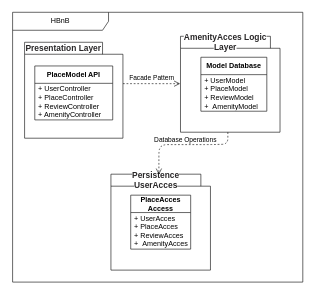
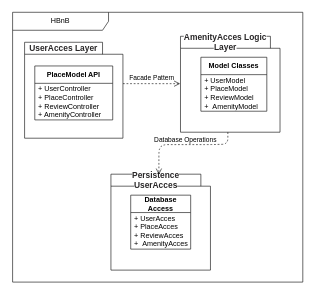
- <mxCell id="7" value="&lt;strong style=&quot;box-sizing: border-box; color: rgb(41, 39, 40); font-family: aktiv-grotesk, sans-serif; font-size: 14px; text-align: left; background-color: rgb(255, 255, 255);&quot;&gt;Presentation Layer&lt;/strong&gt;" style="shape=folder;fontStyle=1;tabWidth=130;tabHeight=20;tabPosition=left;html=1;boundedLbl=1;labelInHeader=1;container=1;collapsible=0;whiteSpace=wrap;" vertex="1" parent="2"><mxGeometry x="20" y="50" width="164" height="160" as="geometry" /></mxCell>
+ <mxCell id="7" value="&lt;strong style=&quot;box-sizing: border-box; color: rgb(41, 39, 40); font-family: aktiv-grotesk, sans-serif; font-size: 14px; text-align: left; background-color: rgb(255, 255, 255);&quot;&gt;UserAcces Layer&lt;/strong&gt;" style="shape=folder;fontStyle=1;tabWidth=130;tabHeight=20;tabPosition=left;html=1;boundedLbl=1;labelInHeader=1;container=1;collapsible=0;whiteSpace=wrap;" vertex="1" parent="2"><mxGeometry x="20" y="50" width="164" height="160" as="geometry" /></mxCell>
- <mxCell id="4" value="Model Database" style="swimlane;fontStyle=1;align=center;verticalAlign=middle;childLayout=stackLayout;horizontal=1;startSize=29;horizontalStack=0;resizeParent=1;resizeParentMax=0;resizeLast=0;collapsible=0;marginBottom=0;html=1;whiteSpace=wrap;" vertex="1" parent="3"><mxGeometry x="34" y="35" width="110" height="90" as="geometry" /></mxCell>
+ <mxCell id="4" value="Model Classes" style="swimlane;fontStyle=1;align=center;verticalAlign=middle;childLayout=stackLayout;horizontal=1;startSize=29;horizontalStack=0;resizeParent=1;resizeParentMax=0;resizeLast=0;collapsible=0;marginBottom=0;html=1;whiteSpace=wrap;" vertex="1" parent="3"><mxGeometry x="34" y="35" width="110" height="90" as="geometry" /></mxCell>
- <mxCell id="11" value="PlaceAcces Access" style="swimlane;fontStyle=1;align=center;verticalAlign=middle;childLayout=stackLayout;horizontal=1;startSize=29;horizontalStack=0;resizeParent=1;resizeParentMax=0;resizeLast=0;collapsible=0;marginBottom=0;html=1;whiteSpace=wrap;" vertex="1" parent="10"><mxGeometry x="33" y="35" width="100" height="90" as="geometry" /></mxCell>
+ <mxCell id="11" value="Database Access" style="swimlane;fontStyle=1;align=center;verticalAlign=middle;childLayout=stackLayout;horizontal=1;startSize=29;horizontalStack=0;resizeParent=1;resizeParentMax=0;resizeLast=0;collapsible=0;marginBottom=0;html=1;whiteSpace=wrap;" vertex="1" parent="10"><mxGeometry x="33" y="35" width="100" height="90" as="geometry" /></mxCell>
